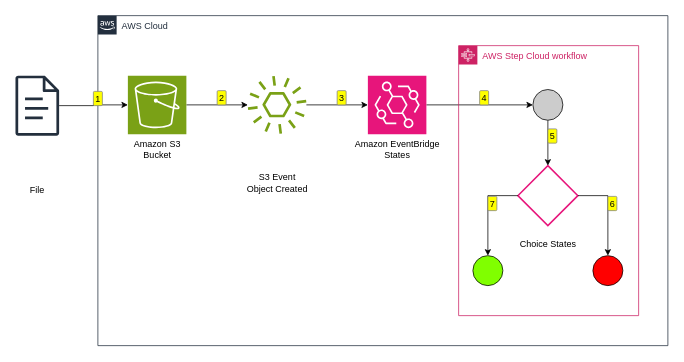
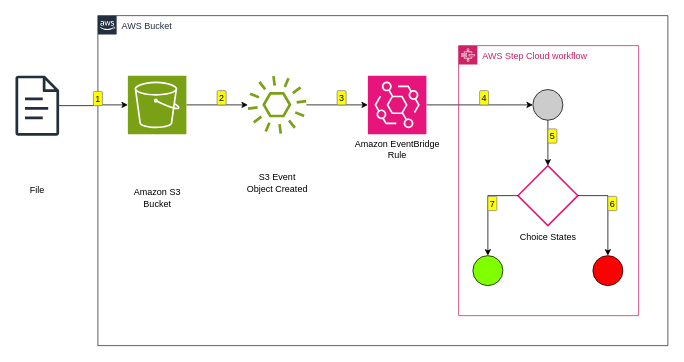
- <mxCell id="21" value="AWS Cloud" style="points=[[0,0],[0.25,0],[0.5,0],[0.75,0],[1,0],[1,0.25],[1,0.5],[1,0.75],[1,1],[0.75,1],[0.5,1],[0.25,1],[0,1],[0,0.75],[0,0.5],[0,0.25]];outlineConnect=0;gradientColor=none;html=1;whiteSpace=wrap;fontSize=12;fontStyle=0;container=1;pointerEvents=0;collapsible=0;recursiveResize=0;shape=mxgraph.aws4.group;grIcon=mxgraph.aws4.group_aws_cloud_alt;strokeColor=#232F3E;fillColor=none;verticalAlign=top;align=left;spacingLeft=30;fontColor=#232F3E;dashed=0;" vertex="1" parent="1"><mxGeometry x="130" y="20" width="760" height="440" as="geometry" /></mxCell>
+ <mxCell id="21" value="AWS Bucket" style="points=[[0,0],[0.25,0],[0.5,0],[0.75,0],[1,0],[1,0.25],[1,0.5],[1,0.75],[1,1],[0.75,1],[0.5,1],[0.25,1],[0,1],[0,0.75],[0,0.5],[0,0.25]];outlineConnect=0;gradientColor=none;html=1;whiteSpace=wrap;fontSize=12;fontStyle=0;container=1;pointerEvents=0;collapsible=0;recursiveResize=0;shape=mxgraph.aws4.group;grIcon=mxgraph.aws4.group_aws_cloud_alt;strokeColor=#232F3E;fillColor=none;verticalAlign=top;align=left;spacingLeft=30;fontColor=#232F3E;dashed=0;" vertex="1" parent="1"><mxGeometry x="130" y="20" width="760" height="440" as="geometry" /></mxCell>
- <mxCell id="17" value="Amazon S3&lt;div&gt;Bucket&lt;/div&gt;" style="text;html=1;align=center;verticalAlign=middle;resizable=0;points=[];autosize=1;strokeColor=none;fillColor=none;" vertex="1" parent="1"><mxGeometry x="164" y="178" width="90" height="40" as="geometry" /></mxCell>
+ <mxCell id="17" value="Amazon S3&lt;div&gt;Bucket&lt;/div&gt;" style="text;html=1;align=center;verticalAlign=middle;resizable=0;points=[];autosize=1;strokeColor=none;fillColor=none;" vertex="1" parent="1"><mxGeometry x="164" y="243" width="90" height="40" as="geometry" /></mxCell>
- <mxCell id="19" value="Amazon EventBridge&lt;div&gt;States&lt;/div&gt;" style="text;html=1;align=center;verticalAlign=middle;resizable=0;points=[];autosize=1;strokeColor=none;fillColor=none;" vertex="1" parent="1"><mxGeometry x="459" y="178" width="140" height="40" as="geometry" /></mxCell>
+ <mxCell id="19" value="Amazon EventBridge&lt;div&gt;Rule&lt;/div&gt;" style="text;html=1;align=center;verticalAlign=middle;resizable=0;points=[];autosize=1;strokeColor=none;fillColor=none;" vertex="1" parent="1"><mxGeometry x="459" y="178" width="140" height="40" as="geometry" /></mxCell>
- <mxCell id="15" value="Choice States" style="text;html=1;align=center;verticalAlign=middle;resizable=0;points=[];autosize=1;strokeColor=none;fillColor=none;" vertex="1" parent="7"><mxGeometry x="69" y="250" width="100" height="30" as="geometry" /></mxCell>
+ <mxCell id="15" value="Choice States" style="text;html=1;align=center;verticalAlign=middle;resizable=0;points=[];autosize=1;strokeColor=none;fillColor=none;" vertex="1" parent="7"><mxGeometry x="69" y="240" width="100" height="30" as="geometry" /></mxCell>
